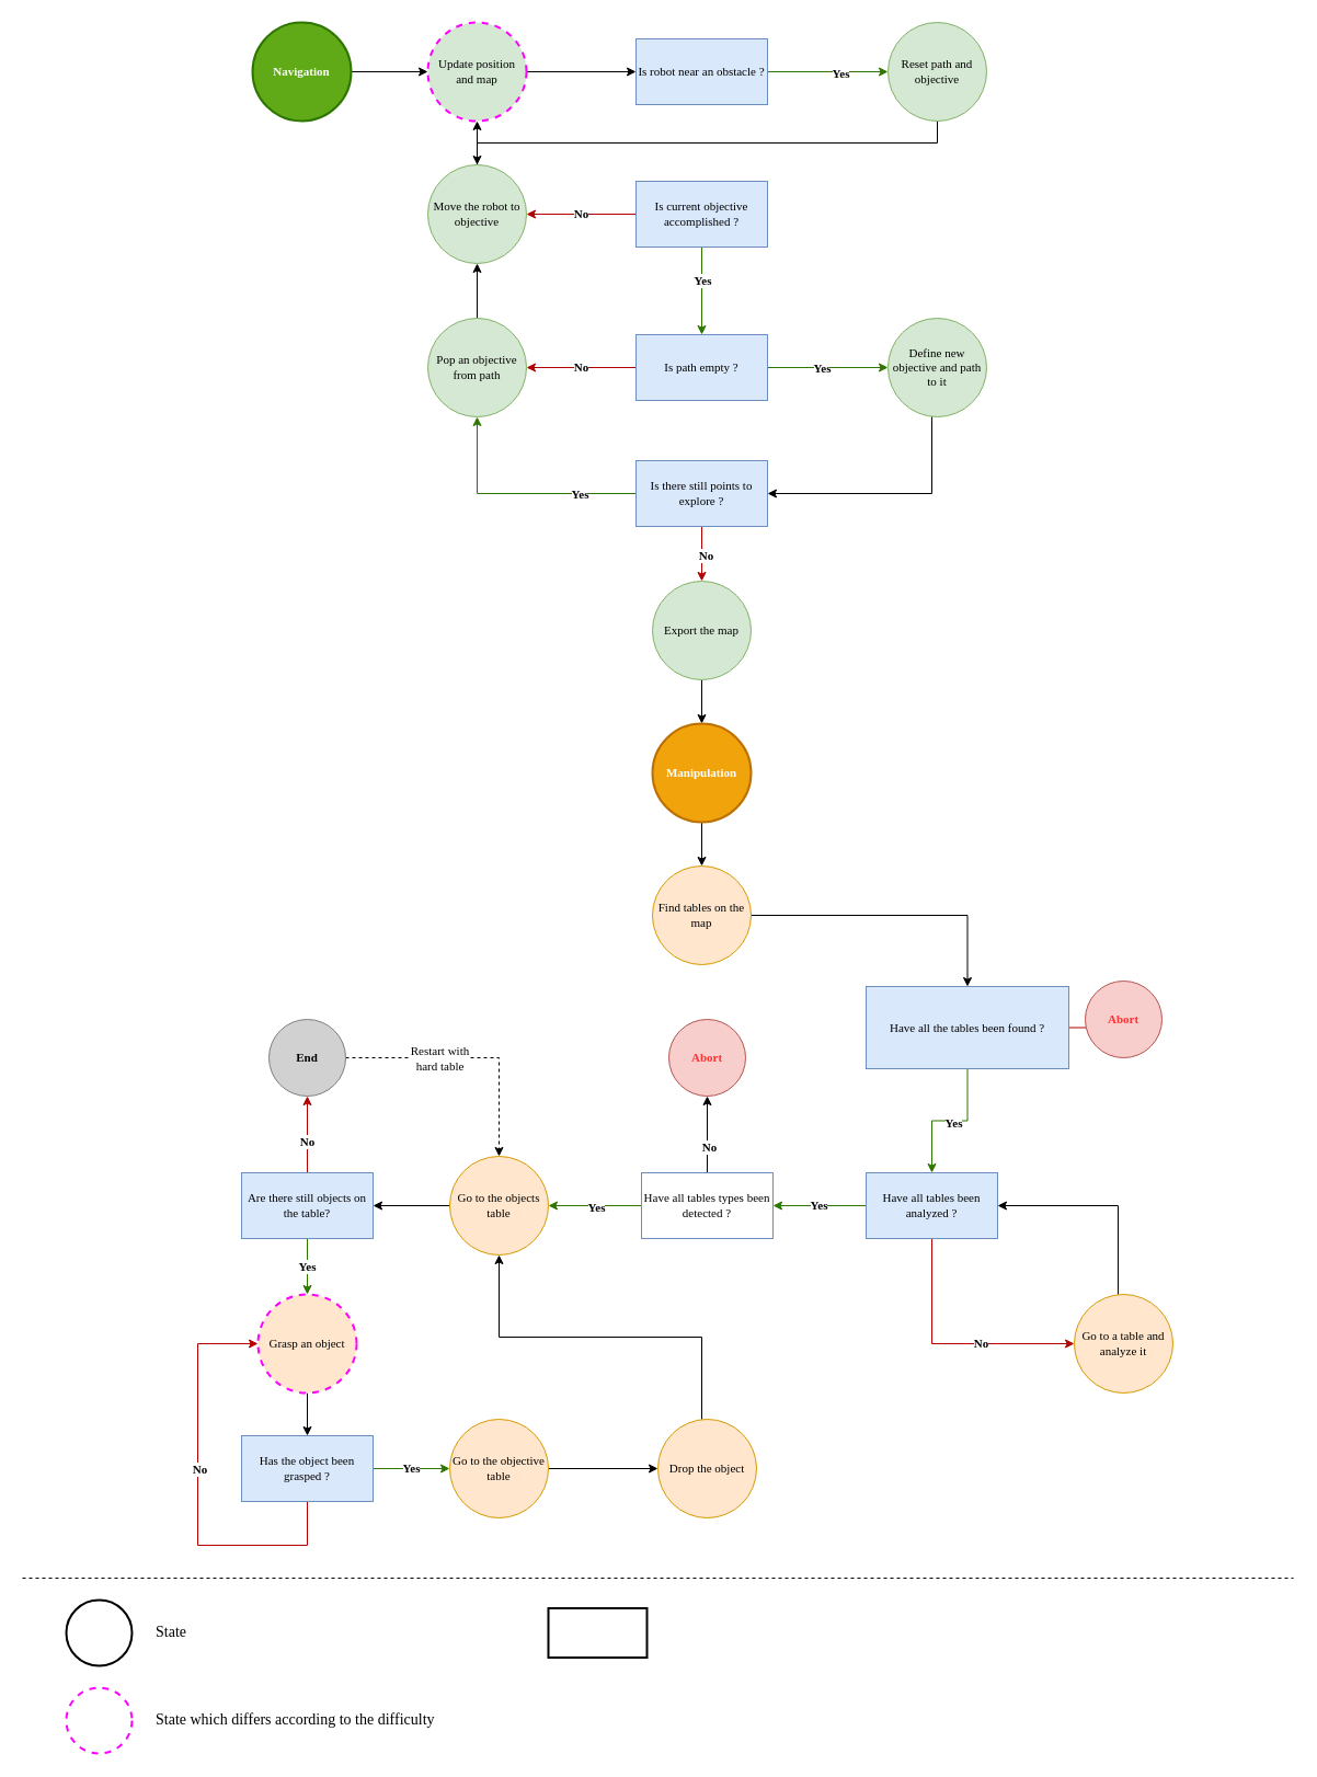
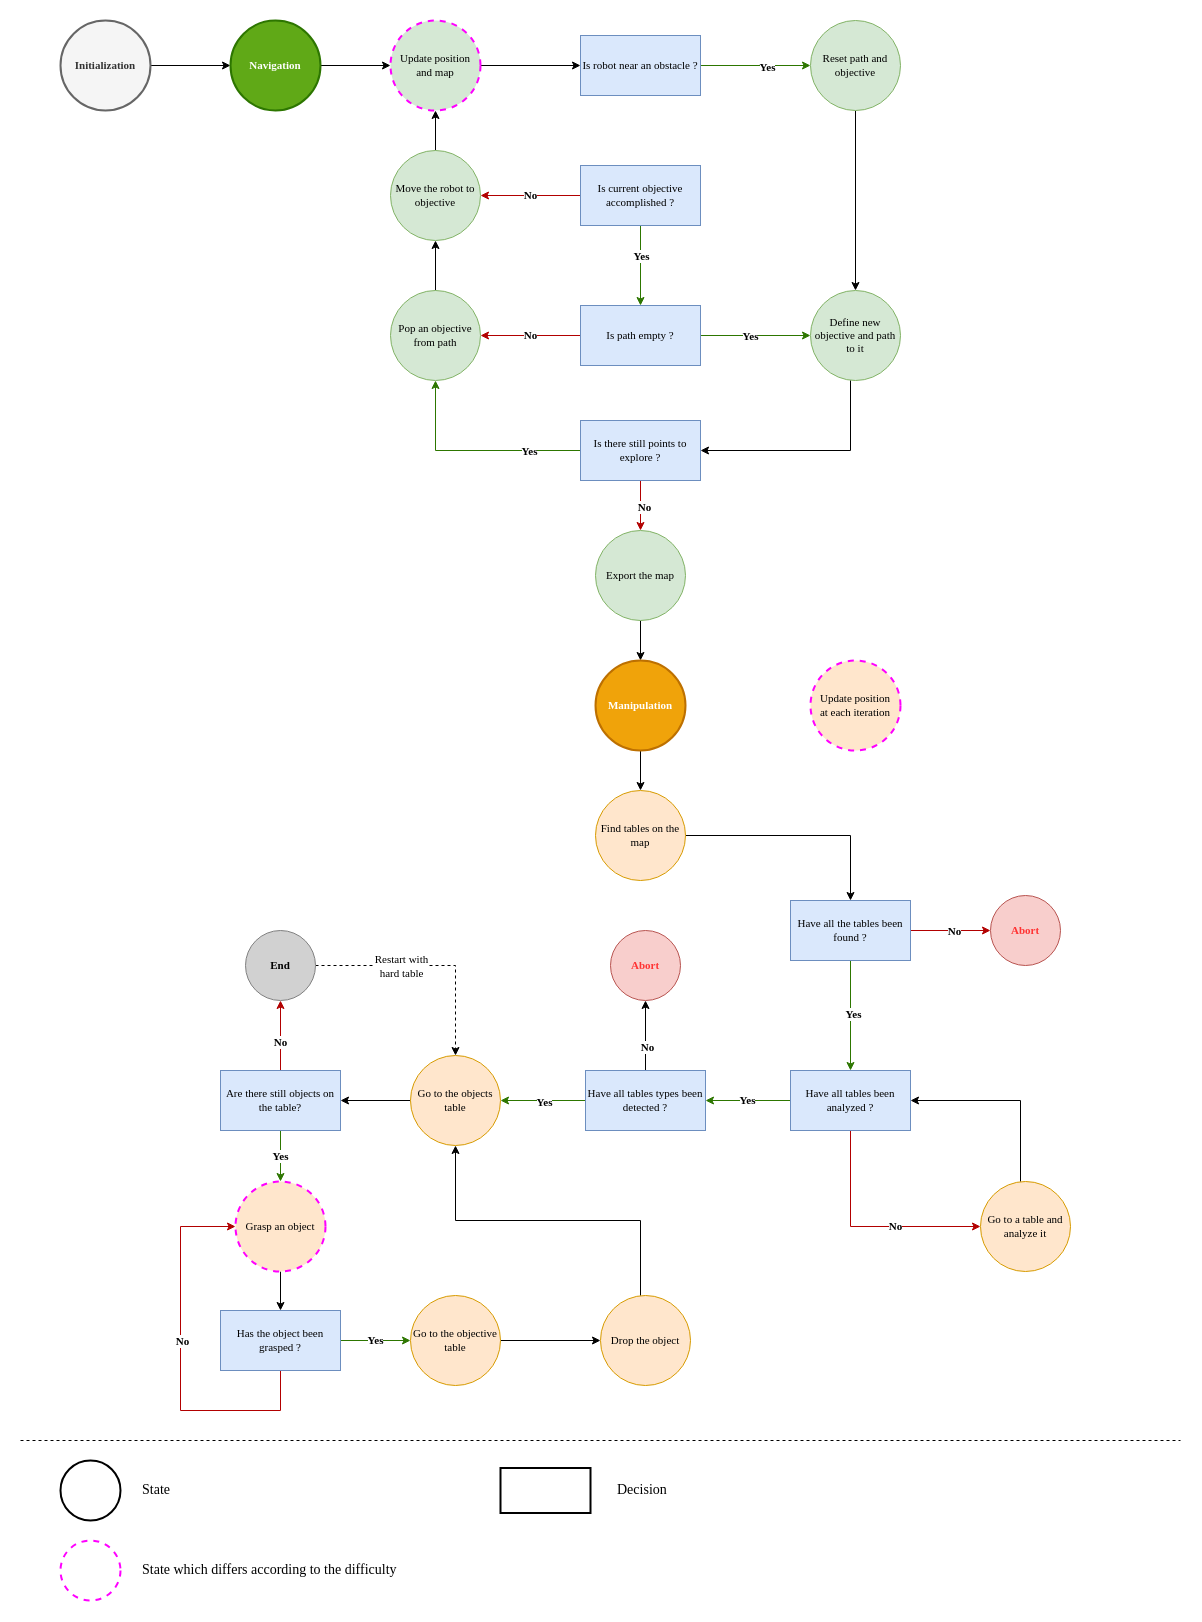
+ <mxCell id="3" value="Initialization" style="ellipse;whiteSpace=wrap;html=1;aspect=fixed;fontFamily=Verdana;fontSize=11;fillColor=#f5f5f5;strokeColor=#666666;fontColor=#333333;strokeWidth=2;fontStyle=1" parent="1" vertex="1"><mxGeometry x="60" y="20" width="90" height="90" as="geometry" /></mxCell>
+ <mxCell id="2" style="edgeStyle=orthogonalEdgeStyle;rounded=0;orthogonalLoop=1;jettySize=auto;html=1;exitX=1;exitY=0.5;exitDx=0;exitDy=0;entryX=0;entryY=0.5;entryDx=0;entryDy=0;fontFamily=Verdana;fontSize=11;" parent="1" source="3" target="5" edge="1"><mxGeometry relative="1" as="geometry" /></mxCell>
- <mxCell id="8" style="edgeStyle=orthogonalEdgeStyle;rounded=0;orthogonalLoop=1;jettySize=auto;html=1;exitX=0.5;exitY=1;exitDx=0;exitDy=0;fontFamily=Verdana;fontSize=11;" parent="1" source="9" target="15" edge="1"><mxGeometry relative="1" as="geometry" /></mxCell>
+ <mxCell id="8" style="edgeStyle=orthogonalEdgeStyle;rounded=0;orthogonalLoop=1;jettySize=auto;html=1;exitX=0.5;exitY=1;exitDx=0;exitDy=0;fontFamily=Verdana;fontSize=11;" parent="1" source="9" target="11" edge="1"><mxGeometry relative="1" as="geometry" /></mxCell>
+ <mxCell id="44" value="Update position&lt;br style=&quot;font-size: 11px;&quot;&gt;at each iteration" style="ellipse;whiteSpace=wrap;html=1;aspect=fixed;fontFamily=Verdana;fontSize=11;fillColor=#ffe6cc;dashed=1;strokeWidth=2;strokeColor=#FF00FF;" parent="1" vertex="1"><mxGeometry x="810" y="660" width="90" height="90" as="geometry" /></mxCell>
- <mxCell id="42" value="Have all the tables been found ?" style="rounded=0;whiteSpace=wrap;html=1;fontFamily=Verdana;fontSize=11;fillColor=#dae8fc;strokeColor=#6c8ebf;" parent="1" vertex="1"><mxGeometry x="790" y="900" width="185" height="75" as="geometry" /></mxCell>
+ <mxCell id="42" value="Have all the tables been found ?" style="rounded=0;whiteSpace=wrap;html=1;fontFamily=Verdana;fontSize=11;fillColor=#dae8fc;strokeColor=#6c8ebf;" parent="1" vertex="1"><mxGeometry x="790" y="900" width="120" height="60" as="geometry" /></mxCell>
- <mxCell id="59" value="Have all tables types been detected ?" style="rounded=0;whiteSpace=wrap;html=1;fontFamily=Verdana;fontSize=11;fillColor=#ffffff;strokeColor=#6c8ebf;" parent="1" vertex="1"><mxGeometry x="585" y="1070" width="120" height="60" as="geometry" /></mxCell>
+ <mxCell id="59" value="Have all tables types been detected ?" style="rounded=0;whiteSpace=wrap;html=1;fontFamily=Verdana;fontSize=11;fillColor=#dae8fc;strokeColor=#6c8ebf;" parent="1" vertex="1"><mxGeometry x="585" y="1070" width="120" height="60" as="geometry" /></mxCell>
+ <mxCell id="85" value="Decision" style="text;html=1;strokeColor=none;fillColor=none;align=left;verticalAlign=middle;whiteSpace=wrap;rounded=0;shadow=0;sketch=0;fontFamily=Verdana;fontSize=14;" parent="83" vertex="1"><mxGeometry x="115" y="12.5" width="40" height="20" as="geometry" /></mxCell>
